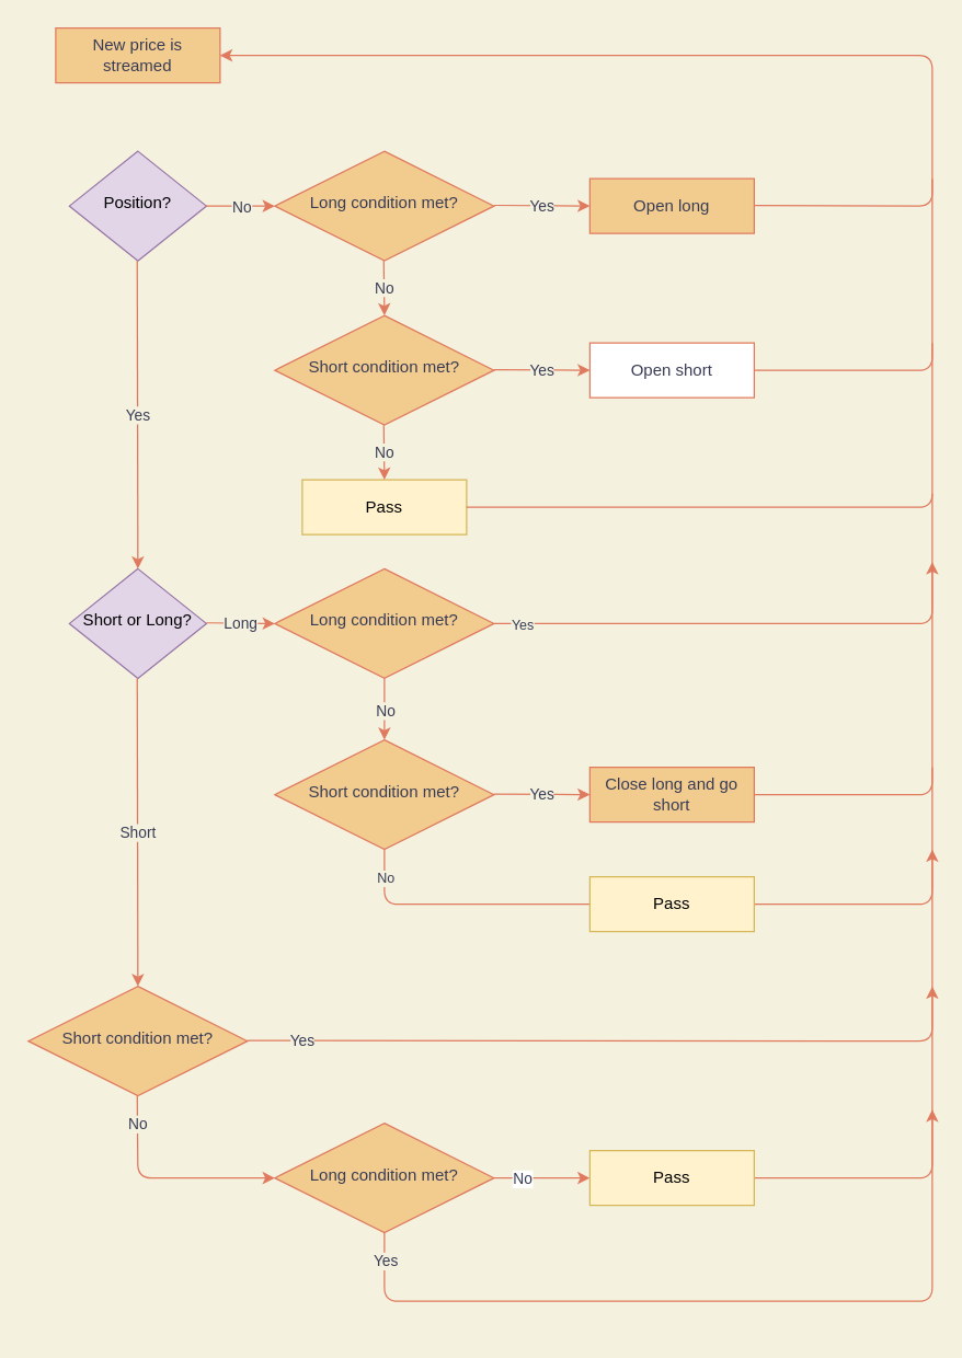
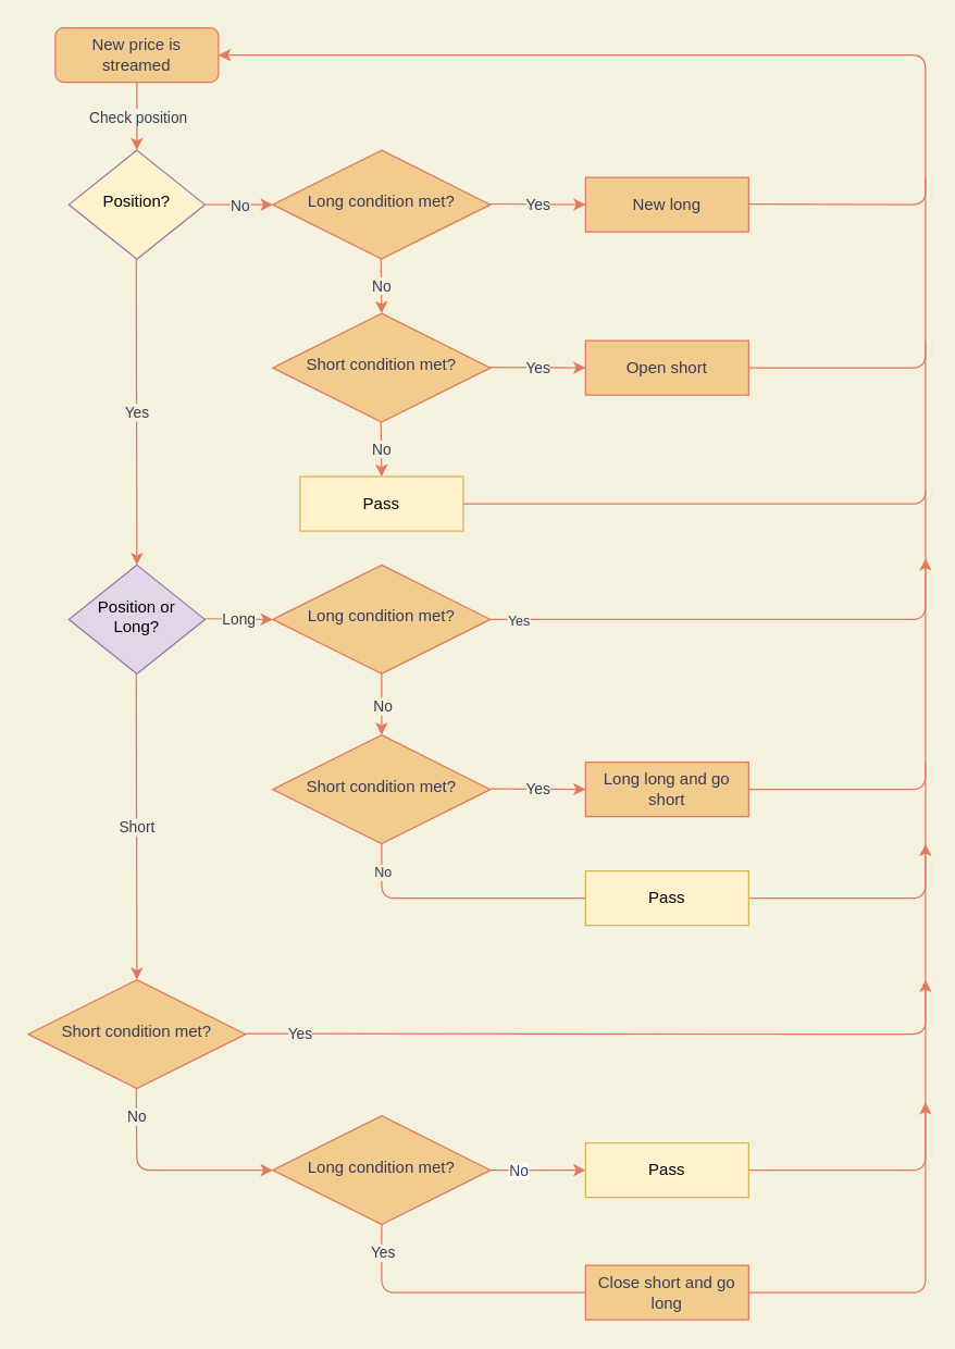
- <mxCell id="2" value="New price is streamed" style="whiteSpace=wrap;html=1;fontSize=12;glass=0;strokeWidth=1;shadow=0;fillColor=#F2CC8F;strokeColor=#E07A5F;fontColor=#393C56;" parent="1" vertex="1"><mxGeometry x="40" y="20" width="120" height="40" as="geometry" /></mxCell>
+ <mxCell id="2" value="New price is streamed" style="whiteSpace=wrap;html=1;fontSize=12;glass=0;strokeWidth=1;shadow=0;fillColor=#F2CC8F;strokeColor=#E07A5F;fontColor=#393C56;rounded=1;" parent="1" vertex="1"><mxGeometry x="40" y="20" width="120" height="40" as="geometry" /></mxCell>
+ <mxCell id="9" value="" style="endArrow=classic;html=1;fontSize=10;entryX=0.5;entryY=0;entryDx=0;entryDy=0;exitX=0.5;exitY=1;exitDx=0;exitDy=0;labelBackgroundColor=#F4F1DE;strokeColor=#E07A5F;fontColor=#393C56;" edge="1" parent="1" source="2" target="3"><mxGeometry relative="1" as="geometry"><mxPoint x="60" y="80" as="sourcePoint" /><mxPoint x="160" y="80" as="targetPoint" /></mxGeometry></mxCell>
+ <mxCell id="10" value="Check position" style="edgeLabel;resizable=0;html=1;align=center;verticalAlign=middle;labelBackgroundColor=#F4F1DE;fontColor=#393C56;" connectable="0" vertex="1" parent="9"><mxGeometry relative="1" as="geometry" /></mxCell>
- <mxCell id="3" value="Position?" style="rhombus;whiteSpace=wrap;html=1;shadow=0;fontFamily=Helvetica;fontSize=12;align=center;strokeWidth=1;spacing=6;spacingTop=-4;fillColor=#e1d5e7;strokeColor=#9673a6;" parent="1" vertex="1"><mxGeometry x="50" y="110" width="100" height="80" as="geometry" /></mxCell>
+ <mxCell id="3" value="Position?" style="rhombus;whiteSpace=wrap;html=1;shadow=0;fontFamily=Helvetica;fontSize=12;align=center;strokeWidth=1;spacing=6;spacingTop=-4;fillColor=#fff2cc;strokeColor=#9673a6;" parent="1" vertex="1"><mxGeometry x="50" y="110" width="100" height="80" as="geometry" /></mxCell>
- <mxCell id="23" value="Open long" style="whiteSpace=wrap;html=1;fontSize=12;glass=0;strokeWidth=1;shadow=0;fillColor=#F2CC8F;strokeColor=#E07A5F;fontColor=#393C56;" vertex="1" parent="1"><mxGeometry x="430" y="130" width="120" height="40" as="geometry" /></mxCell>
+ <mxCell id="23" value="New long" style="whiteSpace=wrap;html=1;fontSize=12;glass=0;strokeWidth=1;shadow=0;fillColor=#F2CC8F;strokeColor=#E07A5F;fontColor=#393C56;" vertex="1" parent="1"><mxGeometry x="430" y="130" width="120" height="40" as="geometry" /></mxCell>
- <mxCell id="24" value="Open short" style="whiteSpace=wrap;html=1;fontSize=12;glass=0;strokeWidth=1;shadow=0;fillColor=#ffffff;strokeColor=#E07A5F;fontColor=#393C56;" vertex="1" parent="1"><mxGeometry x="430" y="250" width="120" height="40" as="geometry" /></mxCell>
+ <mxCell id="24" value="Open short" style="whiteSpace=wrap;html=1;fontSize=12;glass=0;strokeWidth=1;shadow=0;fillColor=#F2CC8F;strokeColor=#E07A5F;fontColor=#393C56;" vertex="1" parent="1"><mxGeometry x="430" y="250" width="120" height="40" as="geometry" /></mxCell>
- <mxCell id="4" value="Short or Long?" style="rhombus;whiteSpace=wrap;html=1;shadow=0;fontFamily=Helvetica;fontSize=12;align=center;strokeWidth=1;spacing=6;spacingTop=-4;fillColor=#e1d5e7;strokeColor=#9673a6;" parent="1" vertex="1"><mxGeometry x="50" y="415" width="100" height="80" as="geometry" /></mxCell>
+ <mxCell id="4" value="Position or Long?" style="rhombus;whiteSpace=wrap;html=1;shadow=0;fontFamily=Helvetica;fontSize=12;align=center;strokeWidth=1;spacing=6;spacingTop=-4;fillColor=#e1d5e7;strokeColor=#9673a6;" parent="1" vertex="1"><mxGeometry x="50" y="415" width="100" height="80" as="geometry" /></mxCell>
- <mxCell id="39" value="Close long and go short" style="whiteSpace=wrap;html=1;fontSize=12;glass=0;strokeWidth=1;shadow=0;fillColor=#F2CC8F;strokeColor=#E07A5F;fontColor=#393C56;" vertex="1" parent="1"><mxGeometry x="430" y="560" width="120" height="40" as="geometry" /></mxCell>
+ <mxCell id="39" value="Long long and go short" style="whiteSpace=wrap;html=1;fontSize=12;glass=0;strokeWidth=1;shadow=0;fillColor=#F2CC8F;strokeColor=#E07A5F;fontColor=#393C56;" vertex="1" parent="1"><mxGeometry x="430" y="560" width="120" height="40" as="geometry" /></mxCell>
+ <mxCell id="53" value="Close short and go long" style="whiteSpace=wrap;html=1;fontSize=12;glass=0;strokeWidth=1;shadow=0;fillColor=#F2CC8F;strokeColor=#E07A5F;fontColor=#393C56;" vertex="1" parent="1"><mxGeometry x="430" y="930" width="120" height="40" as="geometry" /></mxCell>
